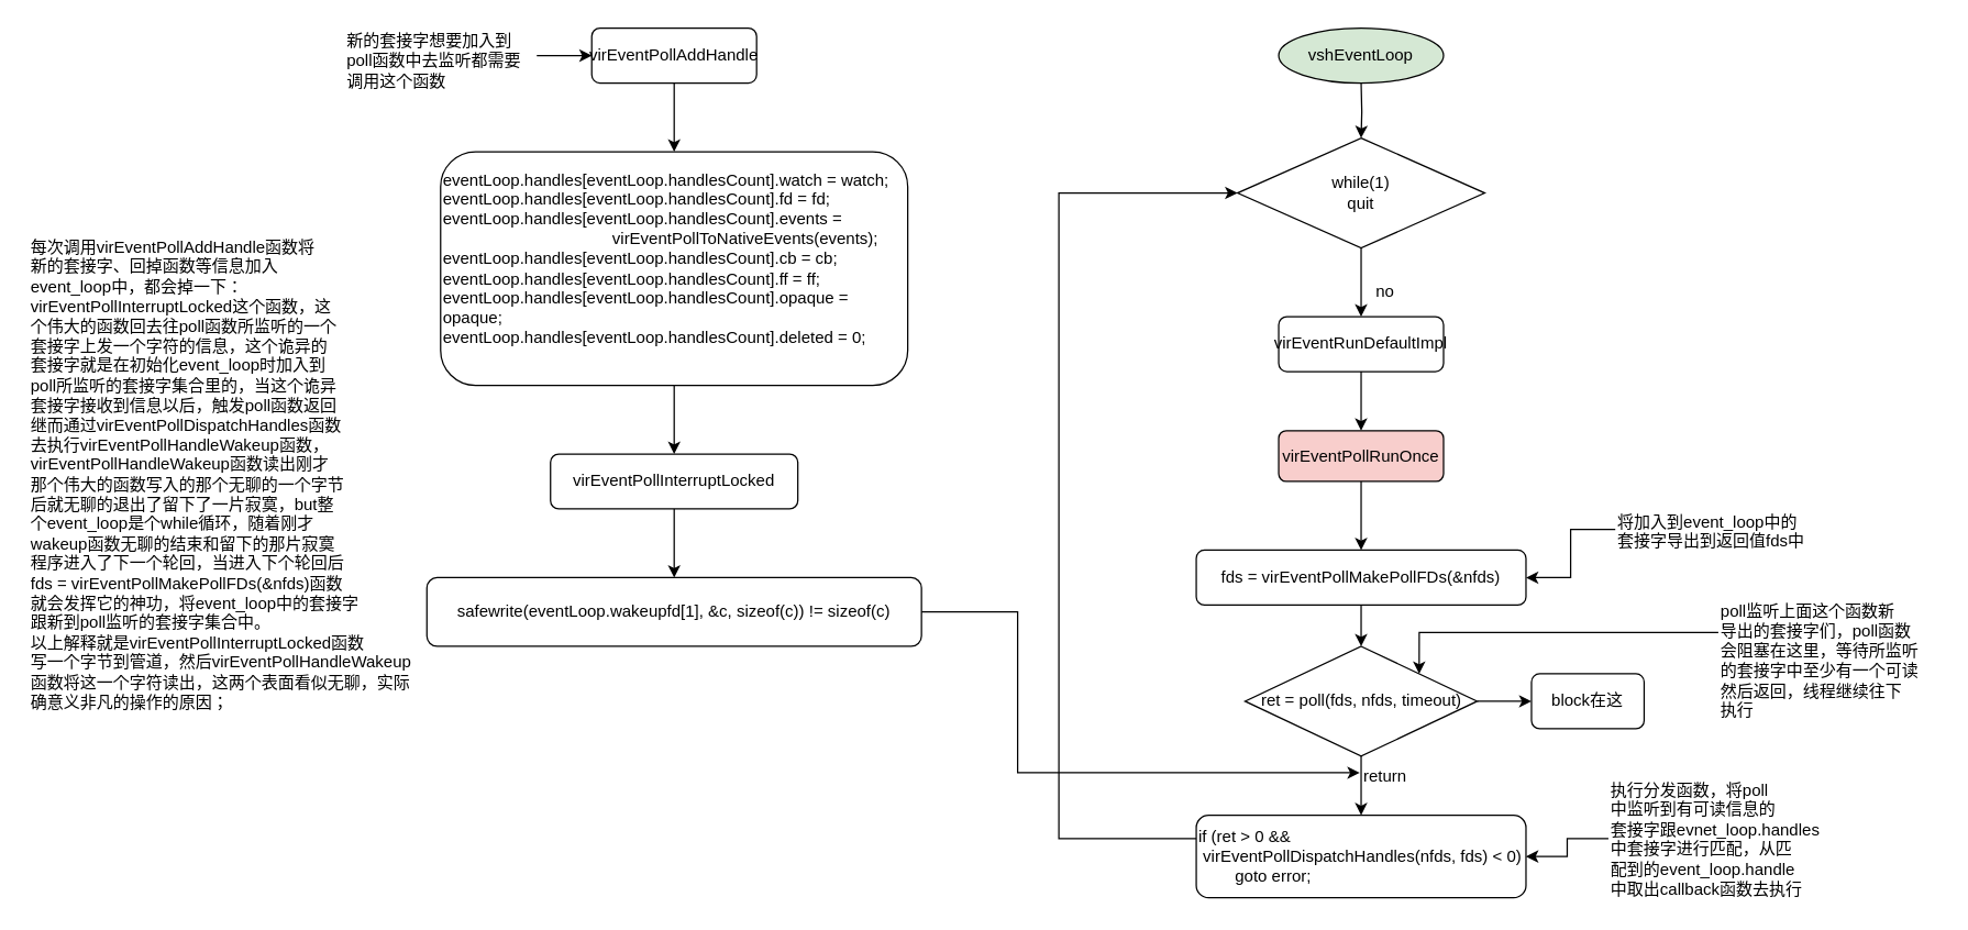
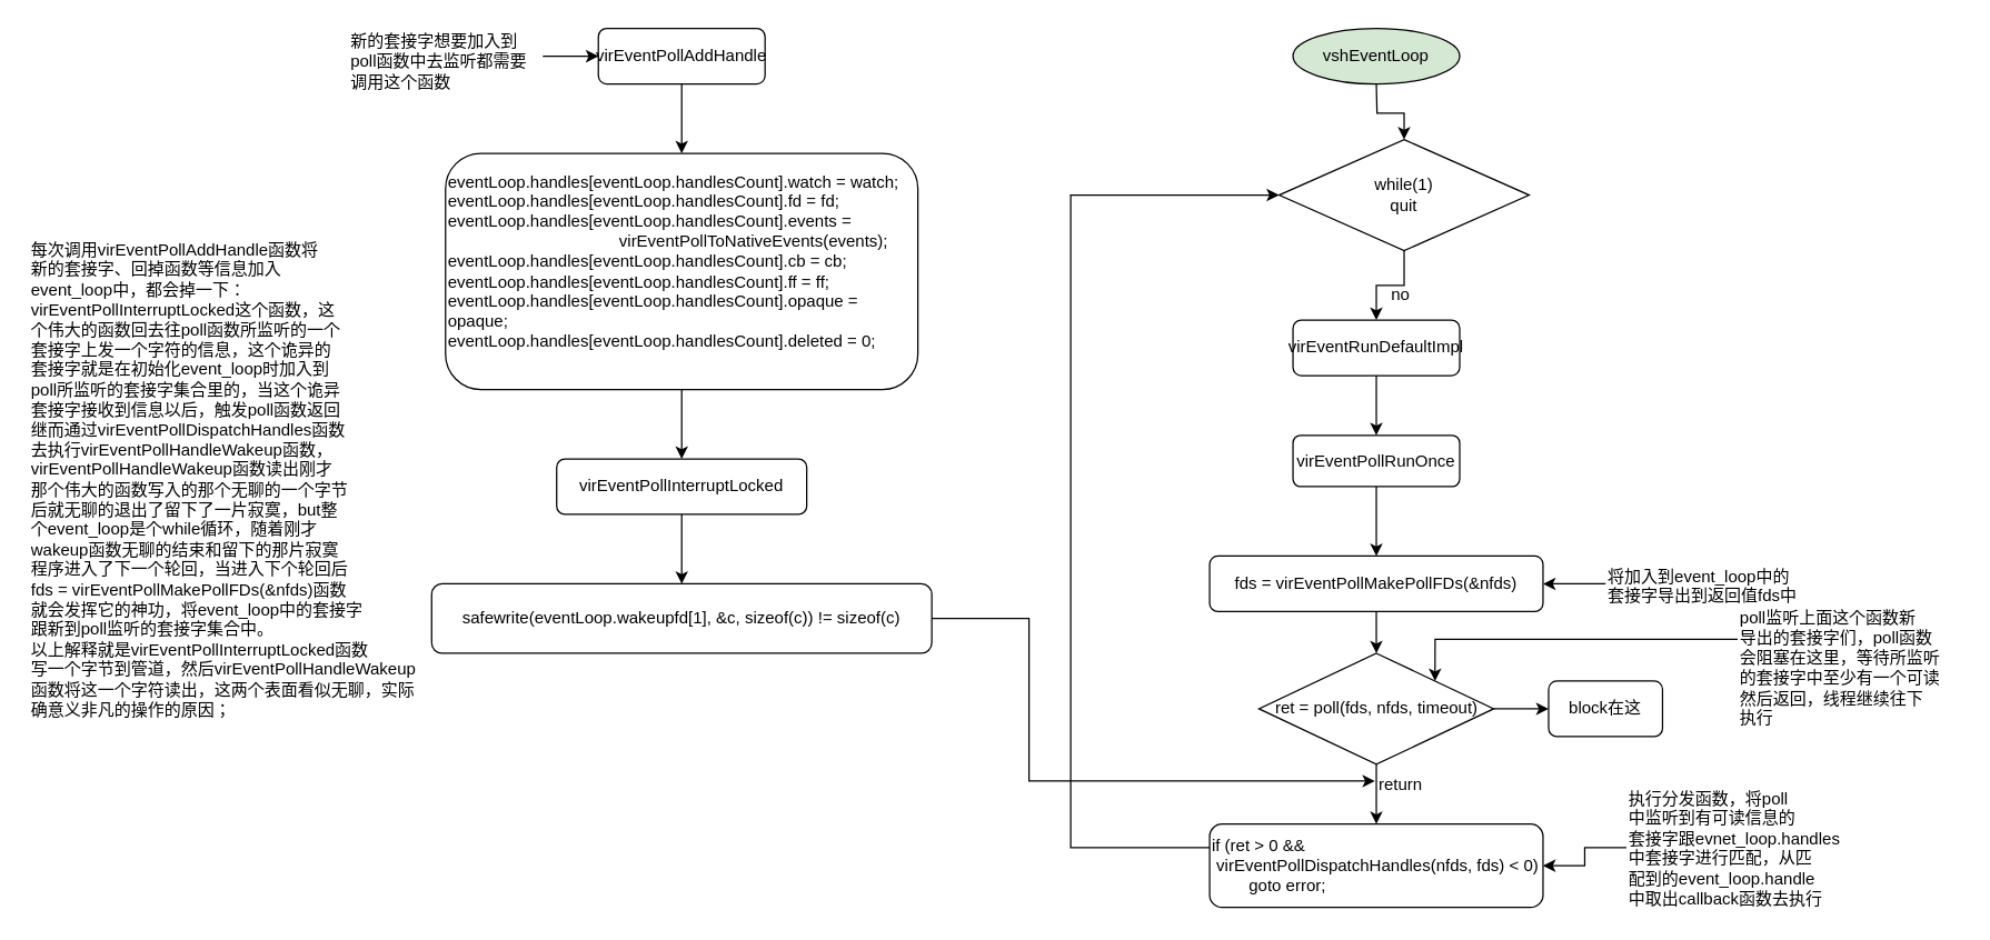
- <mxCell id="4" value="while(1)&lt;br&gt;quit" style="rhombus;whiteSpace=wrap;html=1;" parent="1" vertex="1"><mxGeometry x="900" y="100" width="180" height="80" as="geometry" /></mxCell>
+ <mxCell id="4" value="while(1)&lt;br&gt;quit" style="rhombus;whiteSpace=wrap;html=1;" parent="1" vertex="1"><mxGeometry x="920" y="100" width="180" height="80" as="geometry" /></mxCell>
- <mxCell id="10" value="virEventPollRunOnce" style="rounded=1;whiteSpace=wrap;html=1;fillColor=#f8cecc;" parent="1" vertex="1"><mxGeometry x="930" y="313" width="120" height="37" as="geometry" /></mxCell>
+ <mxCell id="10" value="virEventPollRunOnce" style="rounded=1;whiteSpace=wrap;html=1;" parent="1" vertex="1"><mxGeometry x="930" y="313" width="120" height="37" as="geometry" /></mxCell>
- <mxCell id="14" value="将加入到event_loop中的&lt;br&gt;套接字导出到返回值fds中" style="text;html=1;resizable=0;points=[];autosize=1;align=left;verticalAlign=top;spacingTop=-4;" parent="1" vertex="1"><mxGeometry x="1175" y="370" width="150" height="30" as="geometry" /></mxCell>
+ <mxCell id="14" value="将加入到event_loop中的&lt;br&gt;套接字导出到返回值fds中" style="text;html=1;resizable=0;points=[];autosize=1;align=left;verticalAlign=top;spacingTop=-4;" parent="1" vertex="1"><mxGeometry x="1155" y="405" width="150" height="30" as="geometry" /></mxCell>
